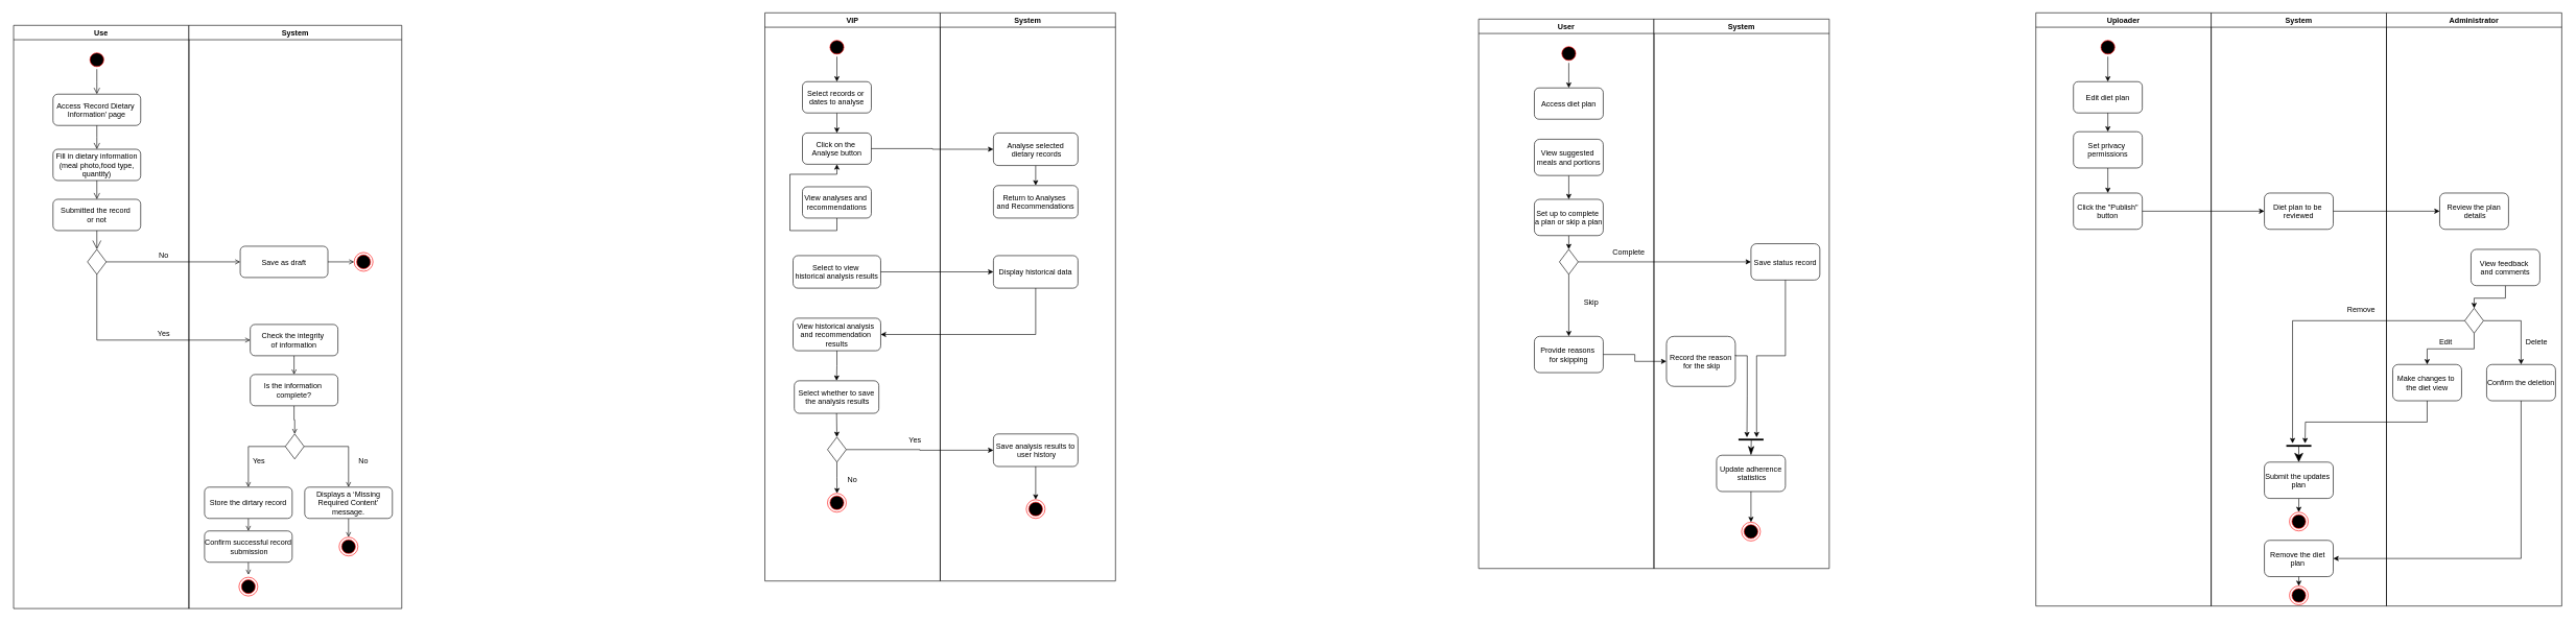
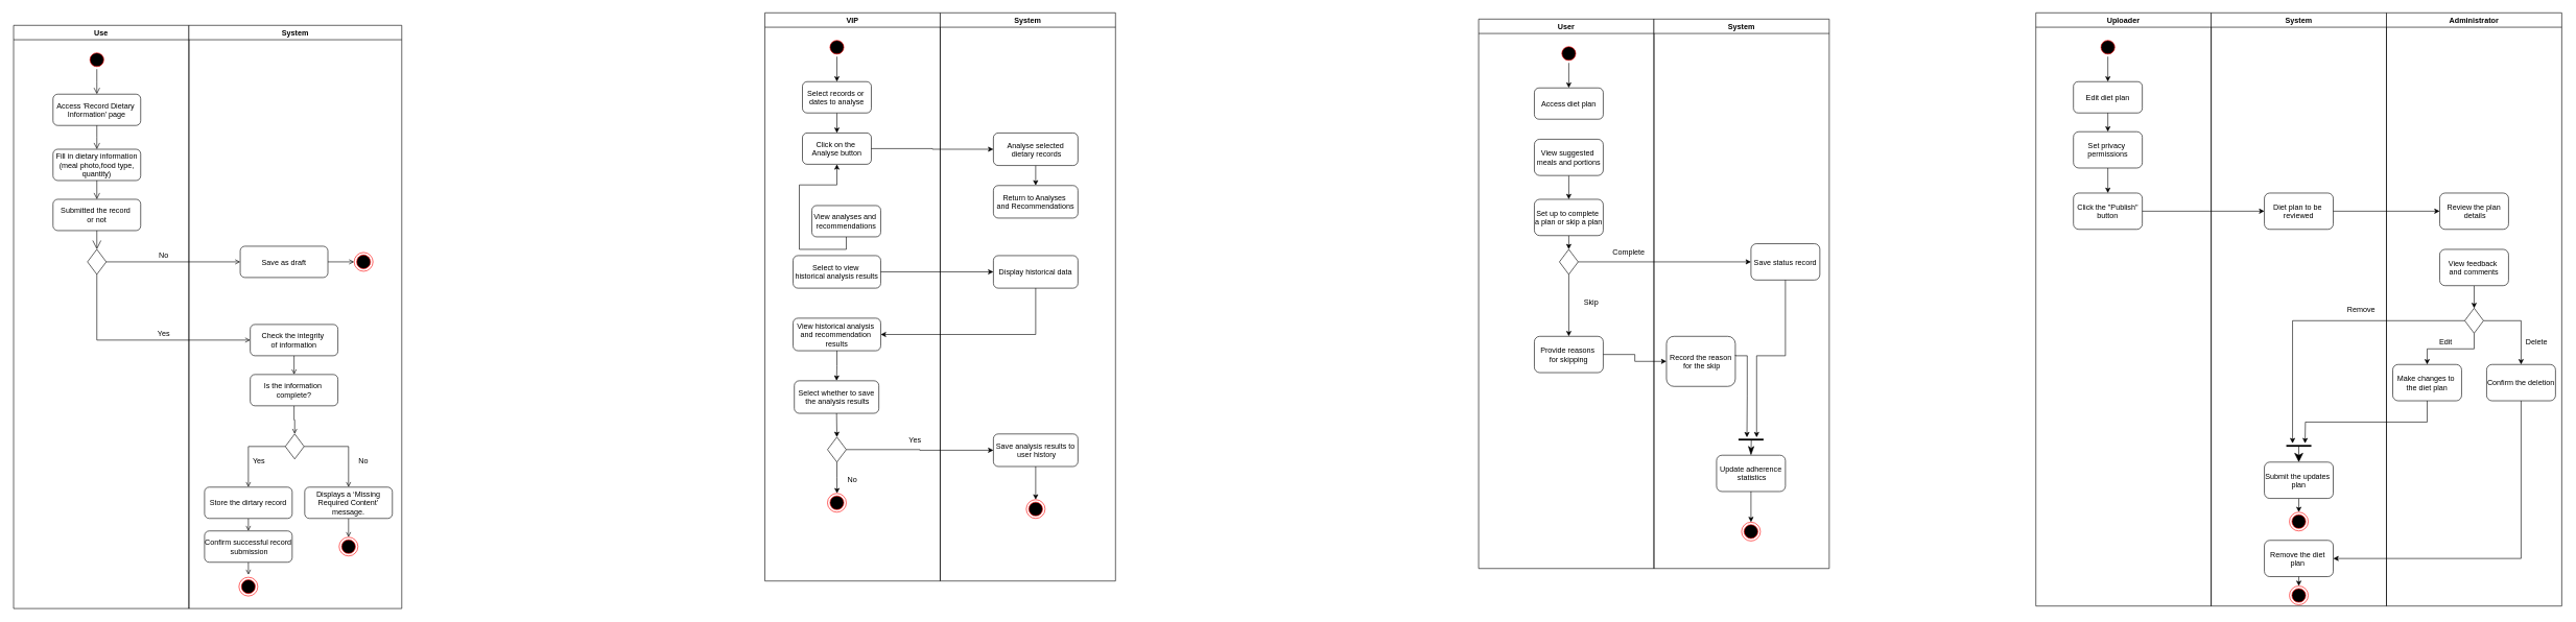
- <mxCell id="42" value="View analyses and &#10;recommendations" style="rounded=1;" parent="35" vertex="1"><mxGeometry x="60" y="278" width="110" height="50" as="geometry" /></mxCell>
+ <mxCell id="42" value="View analyses and &#10;recommendations" style="rounded=1;" parent="35" vertex="1"><mxGeometry x="75" y="308" width="110" height="50" as="geometry" /></mxCell>
- <mxCell id="121" value="View feedback &#10;and comments" style="rounded=1;" parent="110" vertex="1"><mxGeometry x="135" y="378" width="110" height="58" as="geometry" /></mxCell>
+ <mxCell id="121" value="View feedback &#10;and comments" style="rounded=1;" parent="110" vertex="1"><mxGeometry x="85" y="378" width="110" height="58" as="geometry" /></mxCell>
- <mxCell id="116" value="Make changes to &#10;the diet view" style="rounded=1;" parent="110" vertex="1"><mxGeometry x="10" y="562" width="110" height="58" as="geometry" /></mxCell>
+ <mxCell id="116" value="Make changes to &#10;the diet plan" style="rounded=1;" parent="110" vertex="1"><mxGeometry x="10" y="562" width="110" height="58" as="geometry" /></mxCell>
